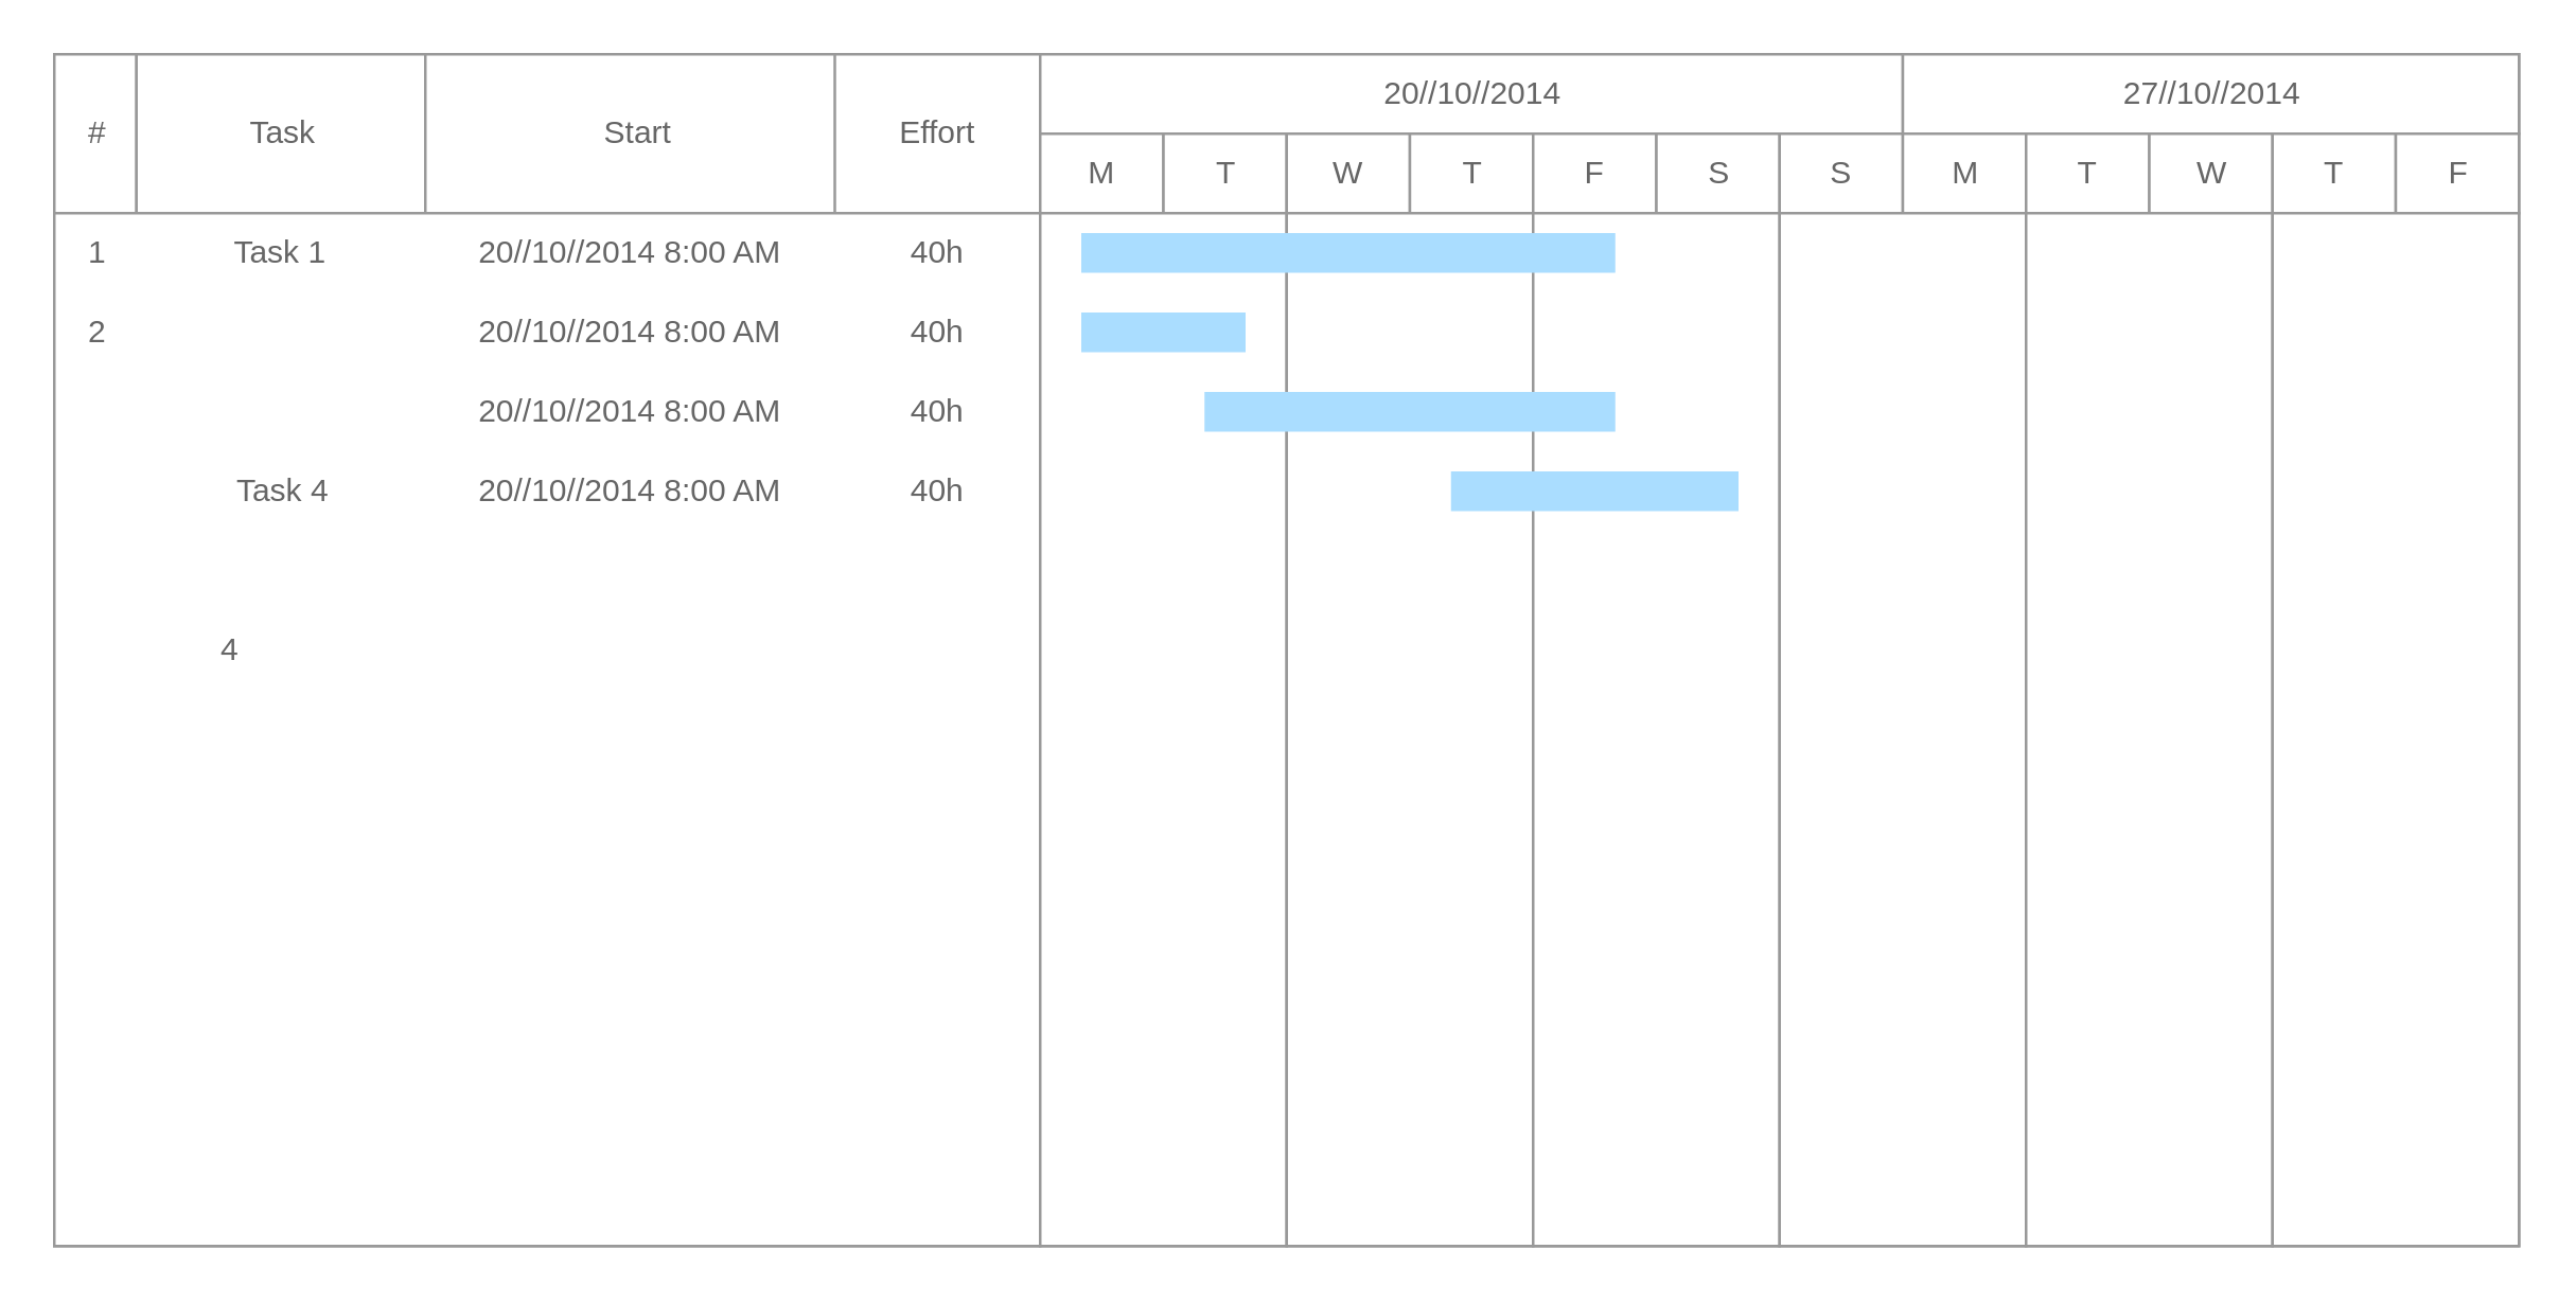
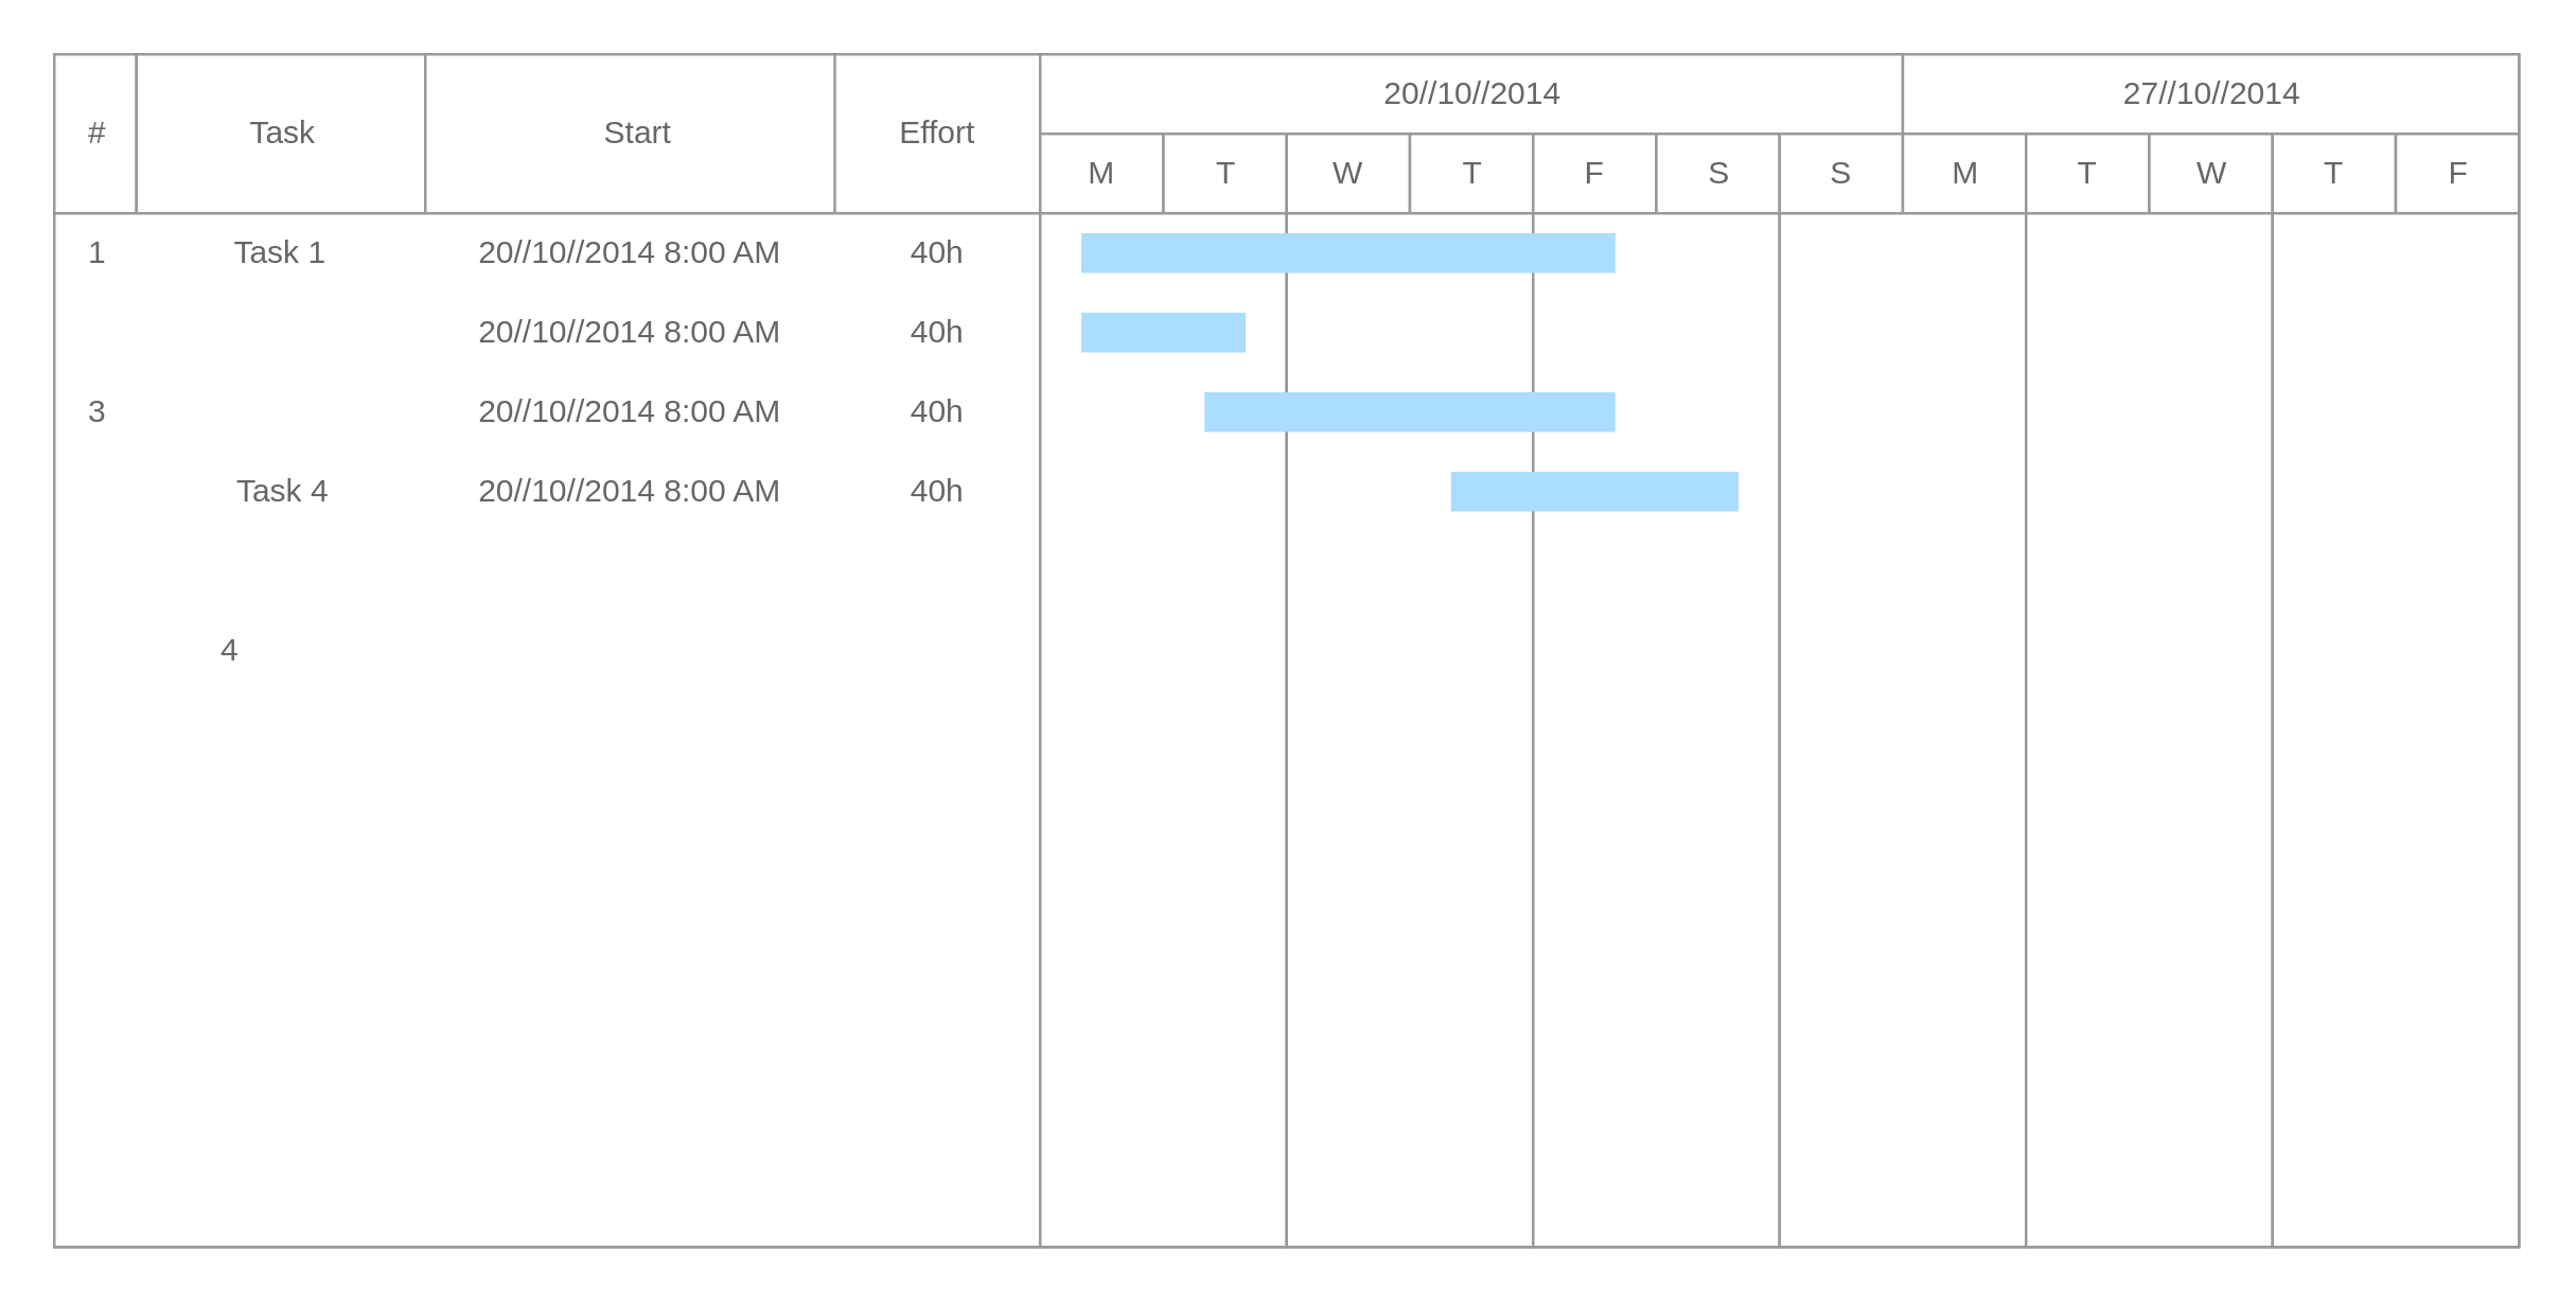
- <mxCell id="32" value="2" style="strokeWidth=1;shadow=0;dashed=0;align=center;html=1;shape=mxgraph.mockup.graphics.anchor;fontColor=#666666;" vertex="1" parent="2"><mxGeometry y="90" width="31" height="30" as="geometry" /></mxCell>
+ <mxCell id="35" value="3" style="strokeWidth=1;shadow=0;dashed=0;align=center;html=1;shape=mxgraph.mockup.graphics.anchor;fontColor=#666666;" vertex="1" parent="2"><mxGeometry y="120" width="31" height="30" as="geometry" /></mxCell>
